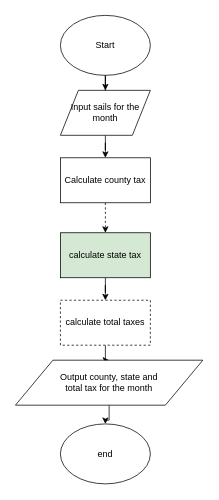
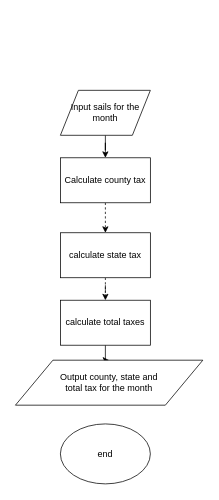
- <mxCell id="13" value="Start" style="ellipse;whiteSpace=wrap;html=1;" vertex="1" parent="1"><mxGeometry x="80" width="120" height="80" as="geometry" y="20" /></mxCell>
- <mxCell id="12" style="edgeStyle=orthogonalEdgeStyle;rounded=0;orthogonalLoop=1;jettySize=auto;html=1;entryX=0.5;entryY=0;entryDx=0;entryDy=0;" edge="1" parent="1" source="13" target="9"><mxGeometry relative="1" as="geometry" /></mxCell>
- <mxCell id="3" value="calculate state tax" style="rounded=0;whiteSpace=wrap;html=1;fillColor=#d5e8d4;" vertex="1" parent="1"><mxGeometry x="80" y="310" width="120" height="60" as="geometry" /></mxCell>
+ <mxCell id="3" value="calculate state tax" style="rounded=0;whiteSpace=wrap;html=1;" vertex="1" parent="1"><mxGeometry x="80" y="310" width="120" height="60" as="geometry" /></mxCell>
- <mxCell id="2" style="edgeStyle=orthogonalEdgeStyle;rounded=0;orthogonalLoop=1;jettySize=auto;html=1;entryX=0.5;entryY=0;entryDx=0;entryDy=0;" edge="1" parent="1" source="3" target="7"><mxGeometry relative="1" as="geometry" /></mxCell>
+ <mxCell id="2" style="edgeStyle=orthogonalEdgeStyle;rounded=0;orthogonalLoop=1;jettySize=auto;html=1;entryX=0.5;entryY=0;entryDx=0;entryDy=0;dashed=1;" edge="1" parent="1" source="3" target="7"><mxGeometry relative="1" as="geometry" /></mxCell>
- <mxCell id="7" value="calculate total taxes" style="rounded=0;whiteSpace=wrap;html=1;dashed=1;" vertex="1" parent="1"><mxGeometry x="80" y="400" width="120" height="60" as="geometry" /></mxCell>
+ <mxCell id="7" value="calculate total taxes" style="rounded=0;whiteSpace=wrap;html=1;" vertex="1" parent="1"><mxGeometry x="80" y="400" width="120" height="60" as="geometry" /></mxCell>
- <mxCell id="10" style="edgeStyle=orthogonalEdgeStyle;rounded=0;orthogonalLoop=1;jettySize=auto;html=1;entryX=0.5;entryY=0;entryDx=0;entryDy=0;" edge="1" parent="1" source="11" target="14"><mxGeometry relative="1" as="geometry" /></mxCell>
